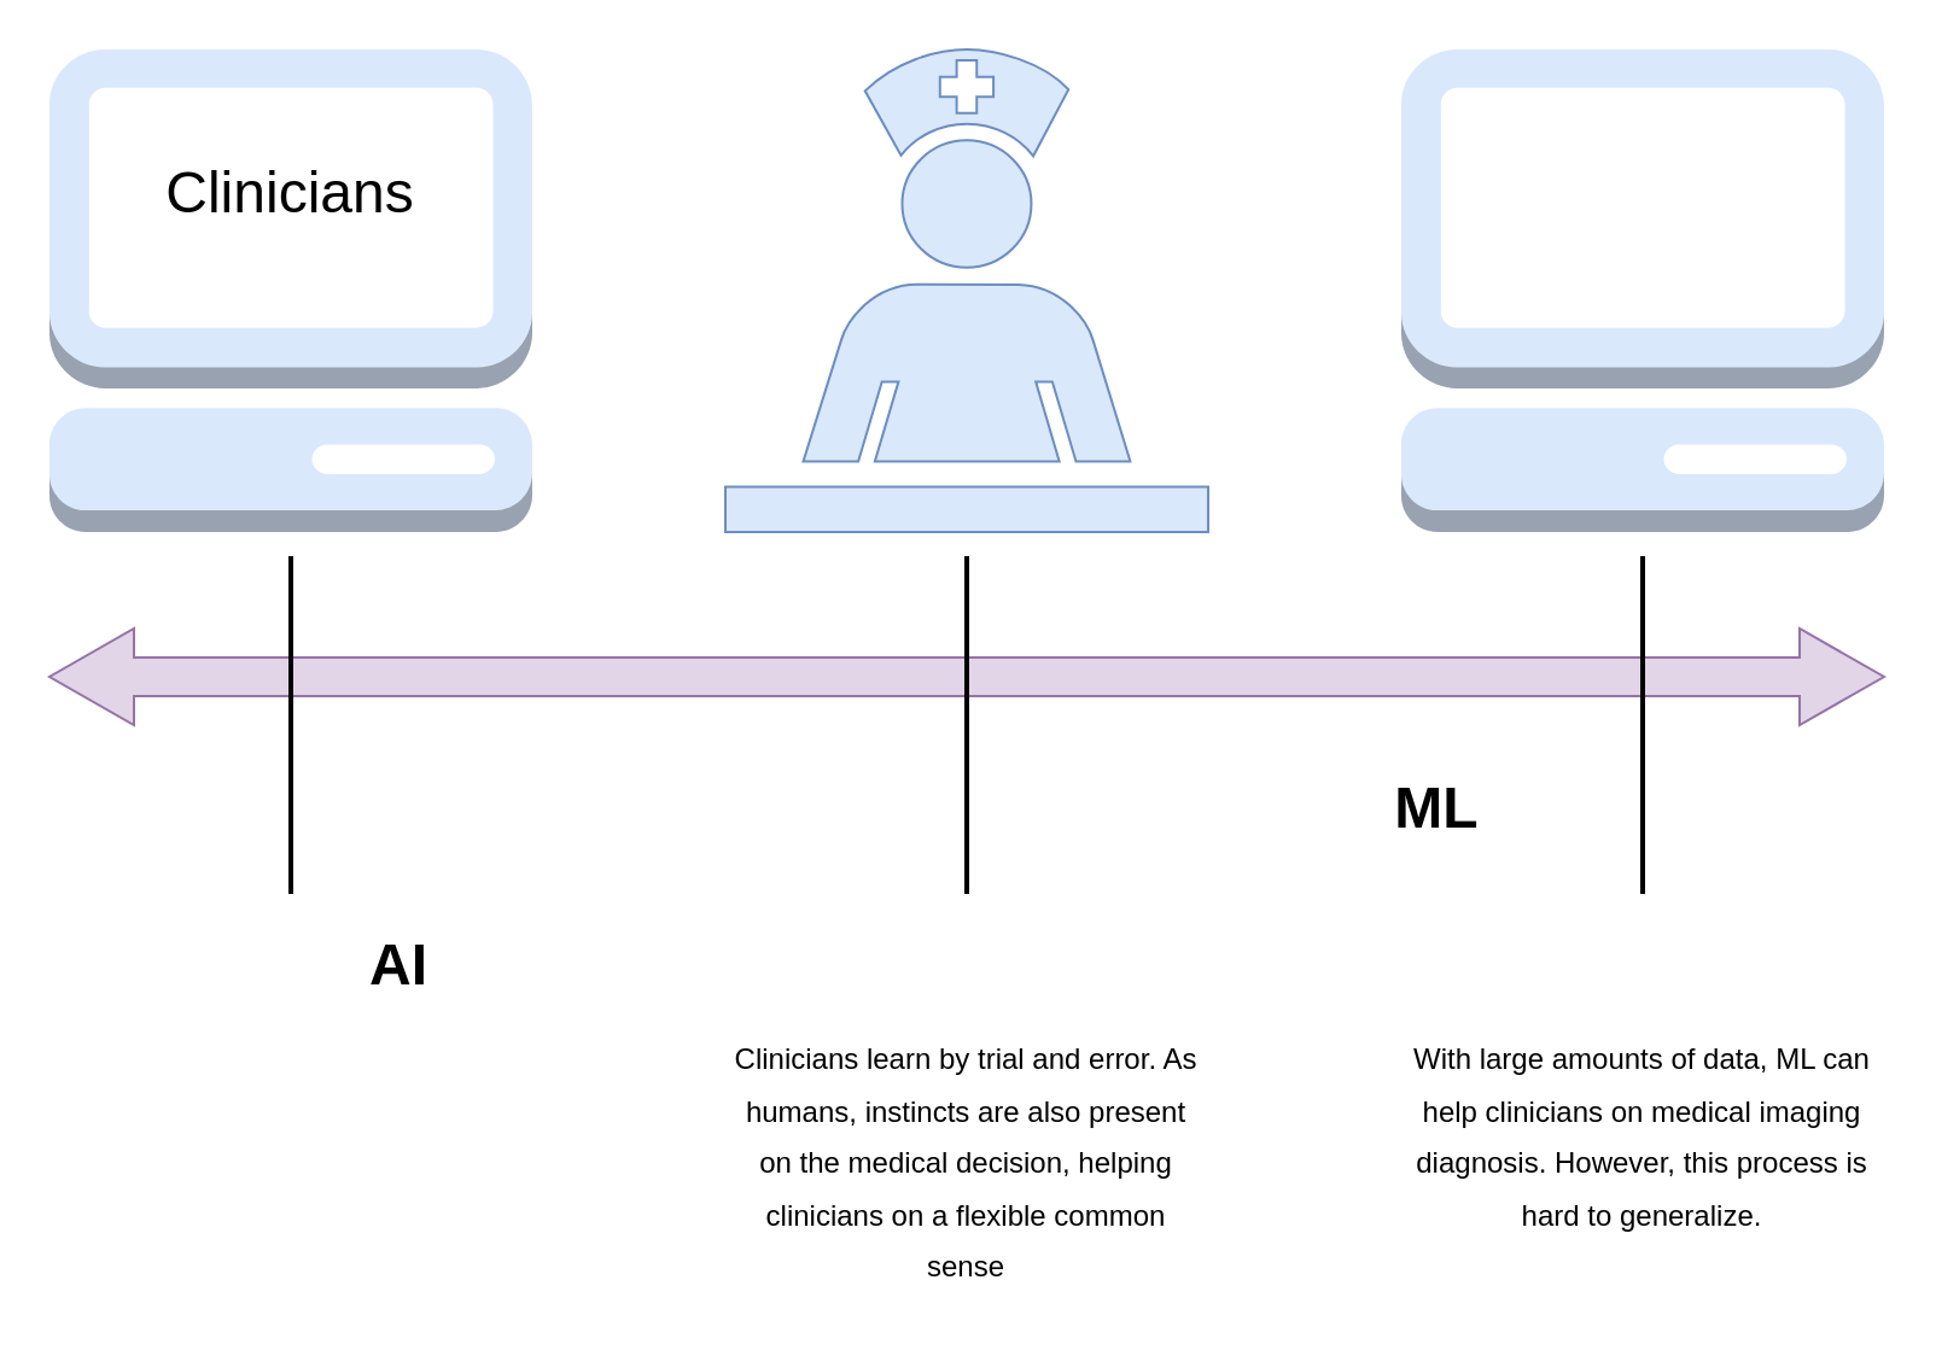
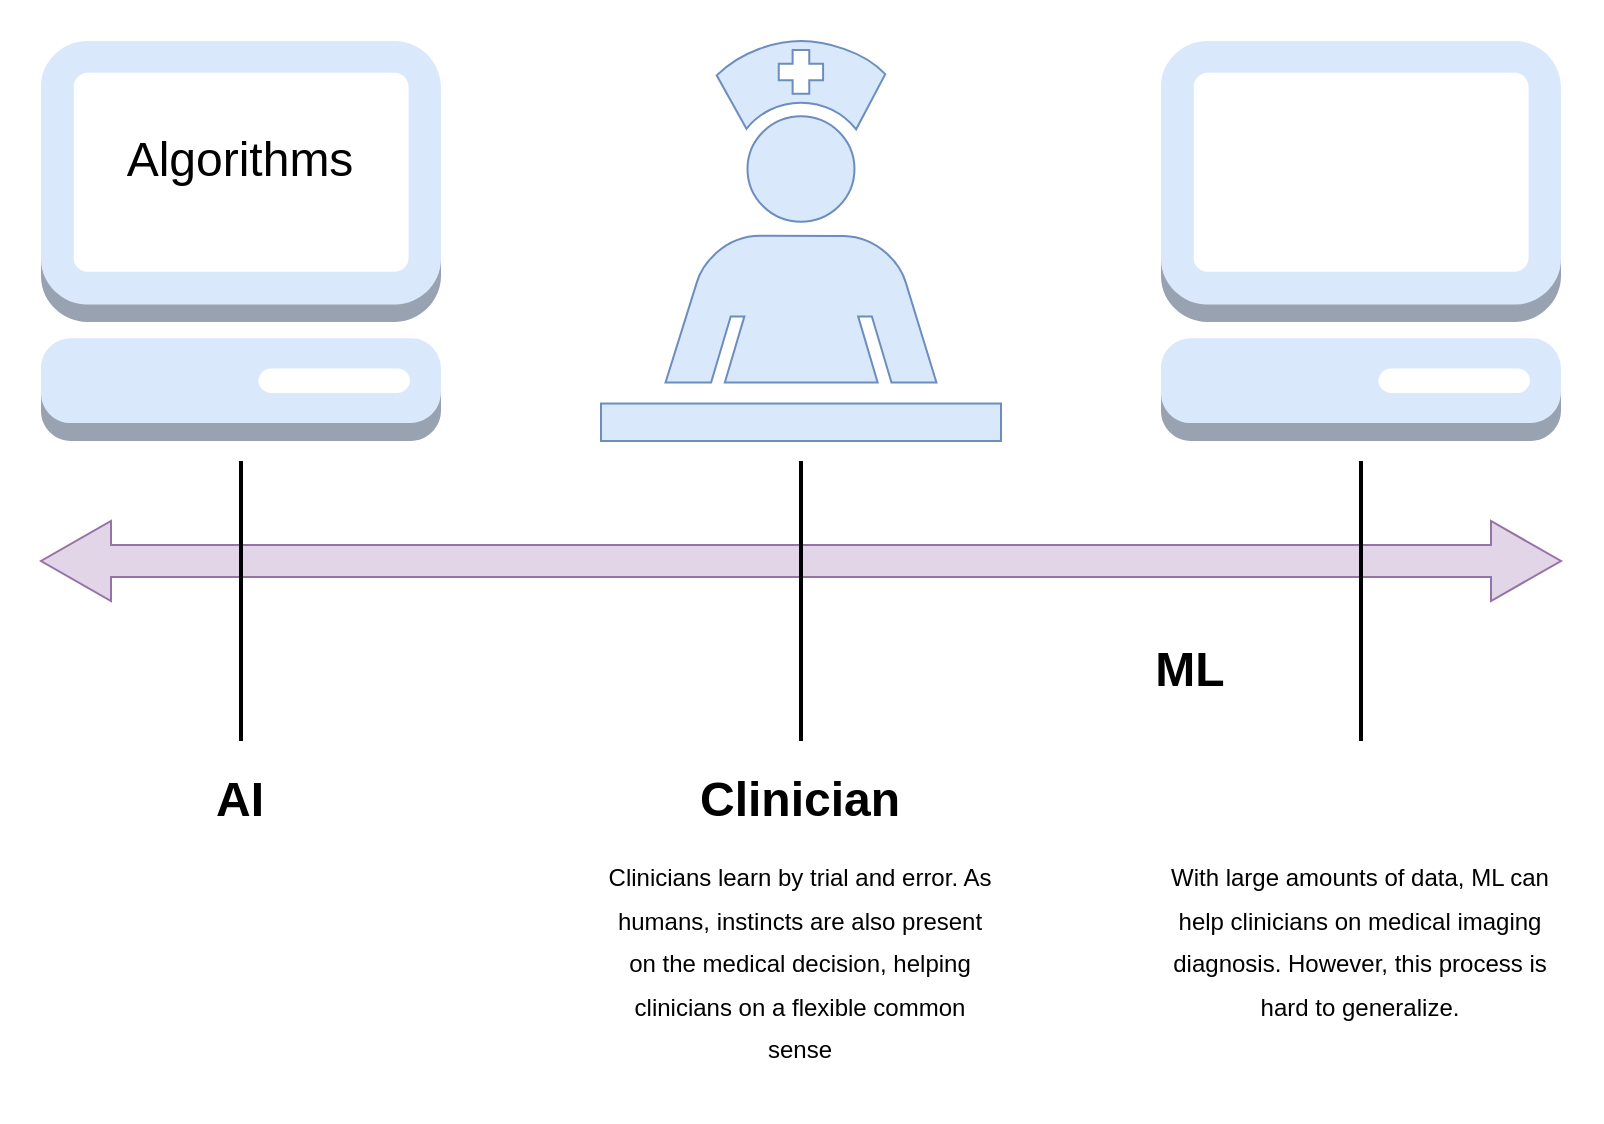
- <mxCell id="3" value="Clinicians" style="text;html=1;strokeColor=none;fillColor=none;align=center;verticalAlign=middle;whiteSpace=wrap;rounded=0;fontSize=24;" vertex="1" parent="1"><mxGeometry x="60" y="60" width="120" height="40" as="geometry" /></mxCell>
+ <mxCell id="3" value="Algorithms" style="text;html=1;strokeColor=none;fillColor=none;align=center;verticalAlign=middle;whiteSpace=wrap;rounded=0;fontSize=24;" vertex="1" parent="1"><mxGeometry x="60" y="60" width="120" height="40" as="geometry" /></mxCell>
- <mxCell id="10" value="AI" style="text;html=1;strokeColor=none;fillColor=none;align=center;verticalAlign=middle;whiteSpace=wrap;rounded=0;fontSize=24;fontStyle=1" vertex="1" parent="1"><mxGeometry x="105" y="380" width="120" height="40" as="geometry" /></mxCell>
+ <mxCell id="10" value="AI" style="text;html=1;strokeColor=none;fillColor=none;align=center;verticalAlign=middle;whiteSpace=wrap;rounded=0;fontSize=24;fontStyle=1" vertex="1" parent="1"><mxGeometry x="60" y="380" width="120" height="40" as="geometry" /></mxCell>
+ <mxCell id="11" value="Clinician" style="text;html=1;strokeColor=none;fillColor=none;align=center;verticalAlign=middle;whiteSpace=wrap;rounded=0;fontSize=24;fontStyle=1" vertex="1" parent="1"><mxGeometry x="340" y="380" width="120" height="40" as="geometry" /></mxCell>
